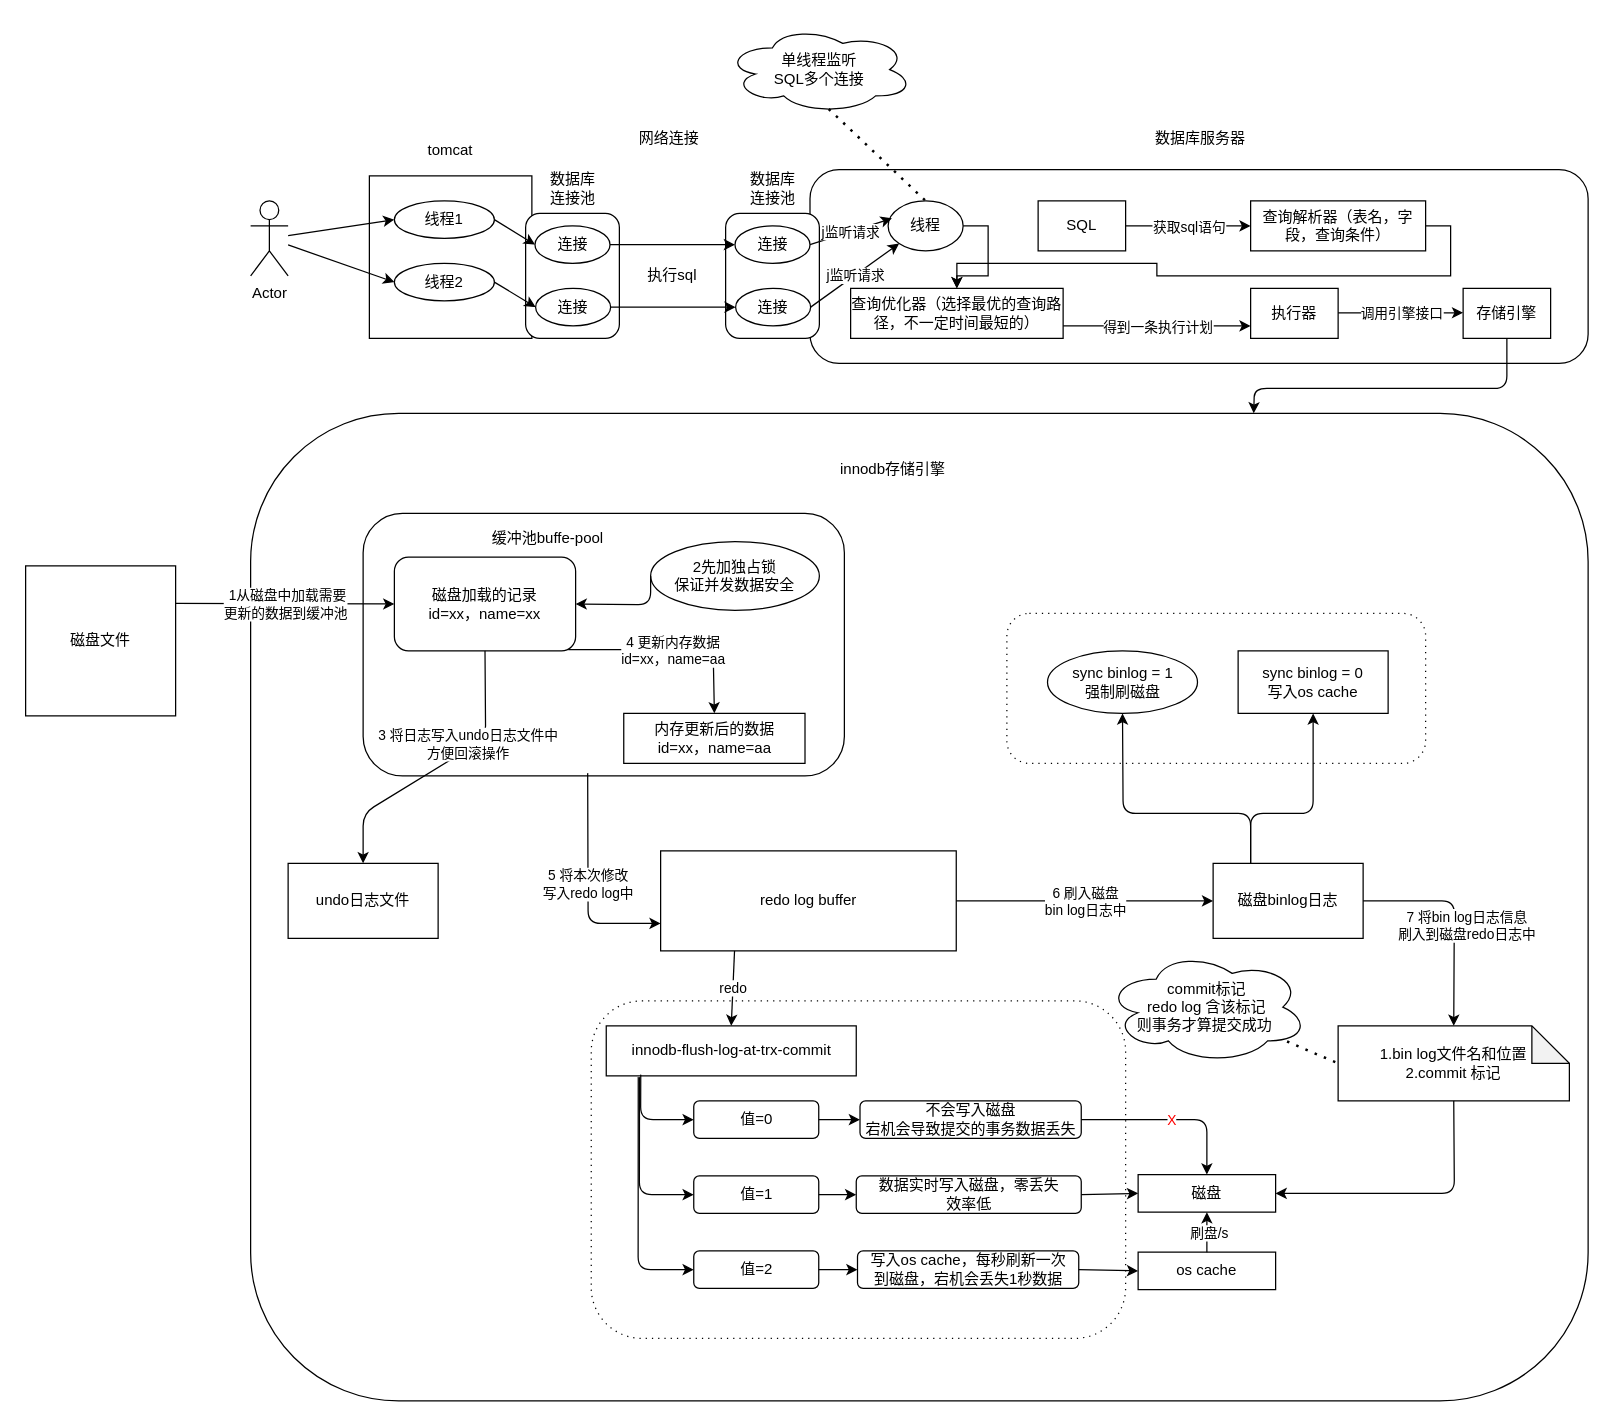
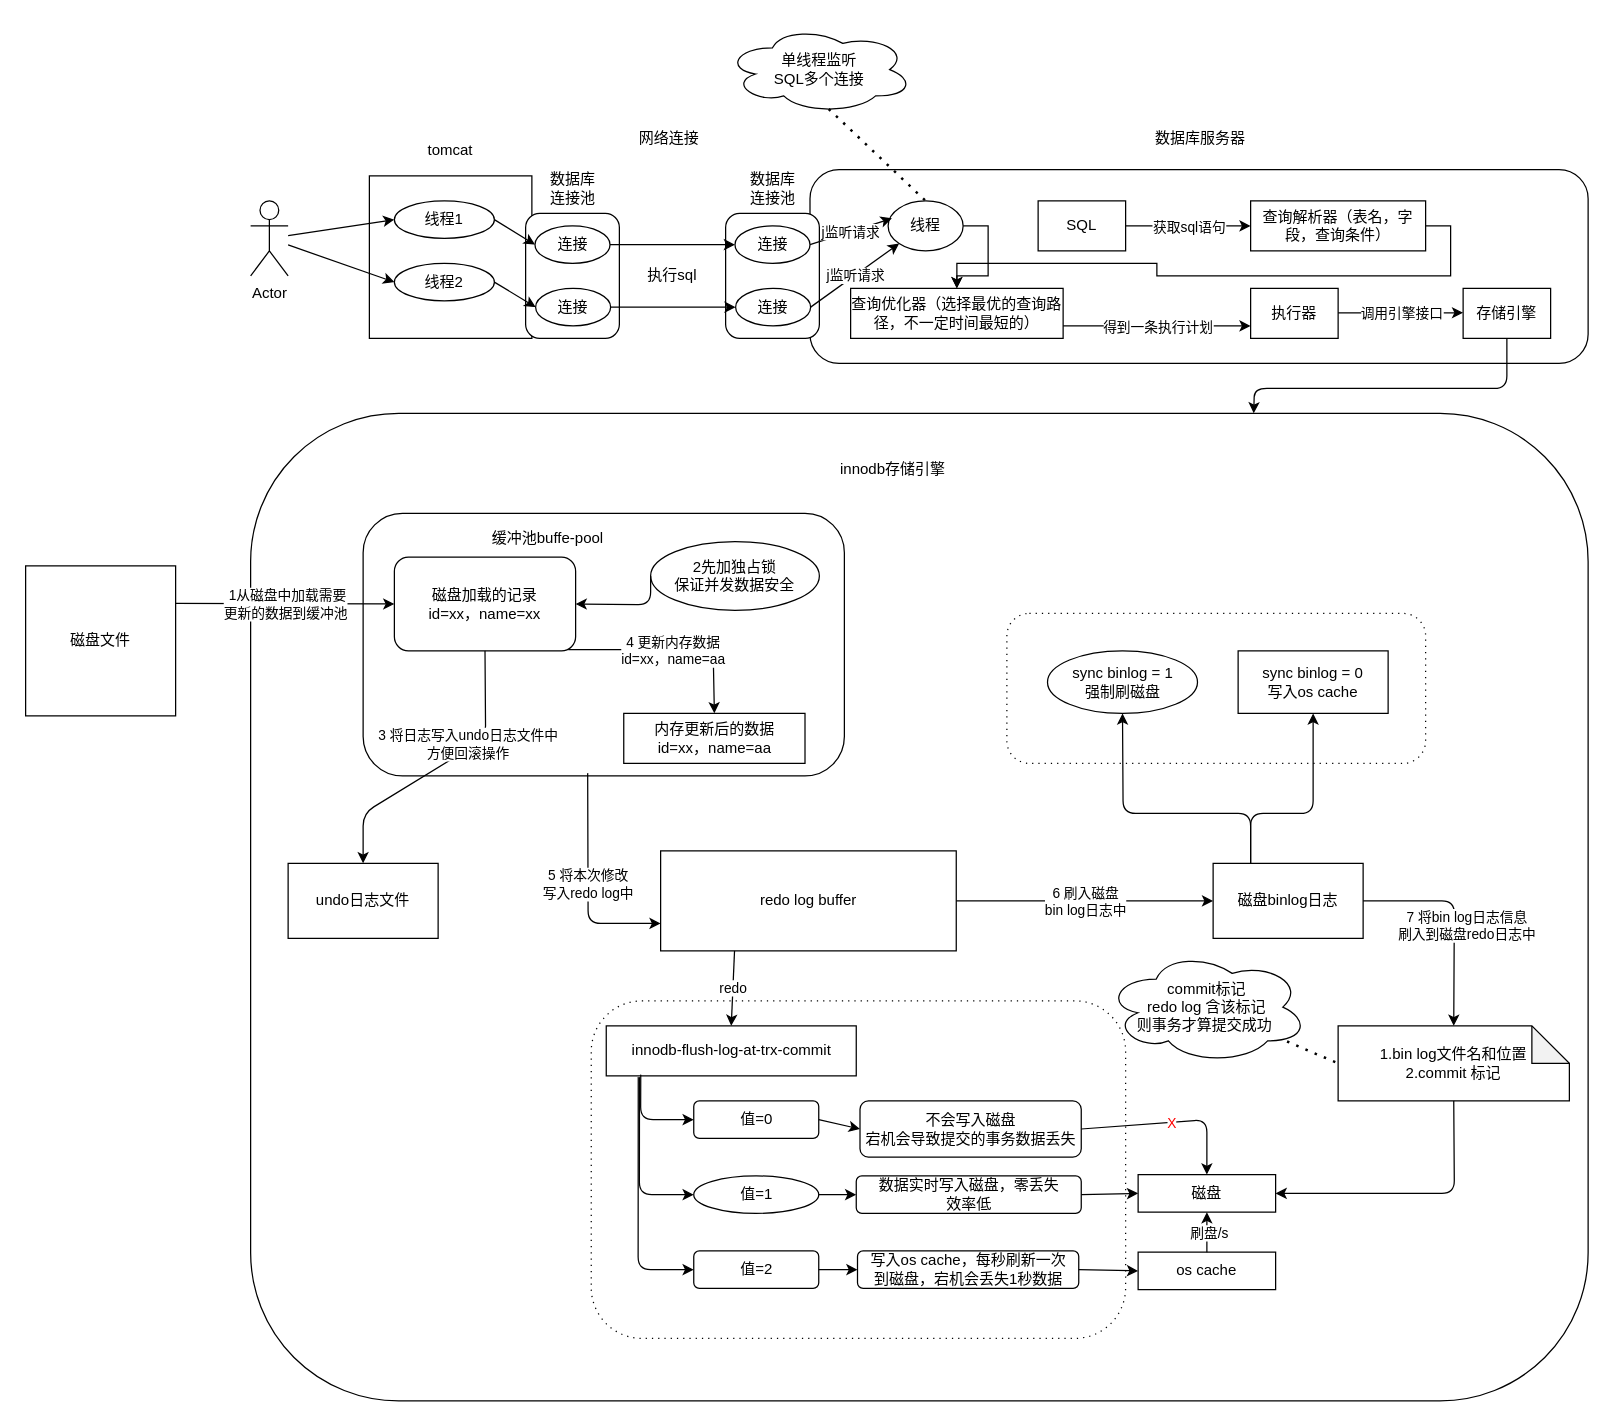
- <mxCell id="82" value="不会写入磁盘&lt;br&gt;宕机会导致提交的事务数据丢失" style="rounded=1;whiteSpace=wrap;html=1;" parent="1" vertex="1"><mxGeometry x="687.5" y="880" width="177" height="30" as="geometry" /></mxCell>
+ <mxCell id="82" value="不会写入磁盘&lt;br&gt;宕机会导致提交的事务数据丢失" style="rounded=1;whiteSpace=wrap;html=1;" parent="1" vertex="1"><mxGeometry x="687.5" y="880" width="177" height="45" as="geometry" /></mxCell>
- <mxCell id="80" value="值=1" style="rounded=1;whiteSpace=wrap;html=1;" parent="1" vertex="1"><mxGeometry x="554.5" y="940" width="100" height="30" as="geometry" /></mxCell>
+ <mxCell id="80" value="值=1" style="ellipse;whiteSpace=wrap;html=1;" parent="1" vertex="1"><mxGeometry x="554.5" y="940" width="100" height="30" as="geometry" /></mxCell>
